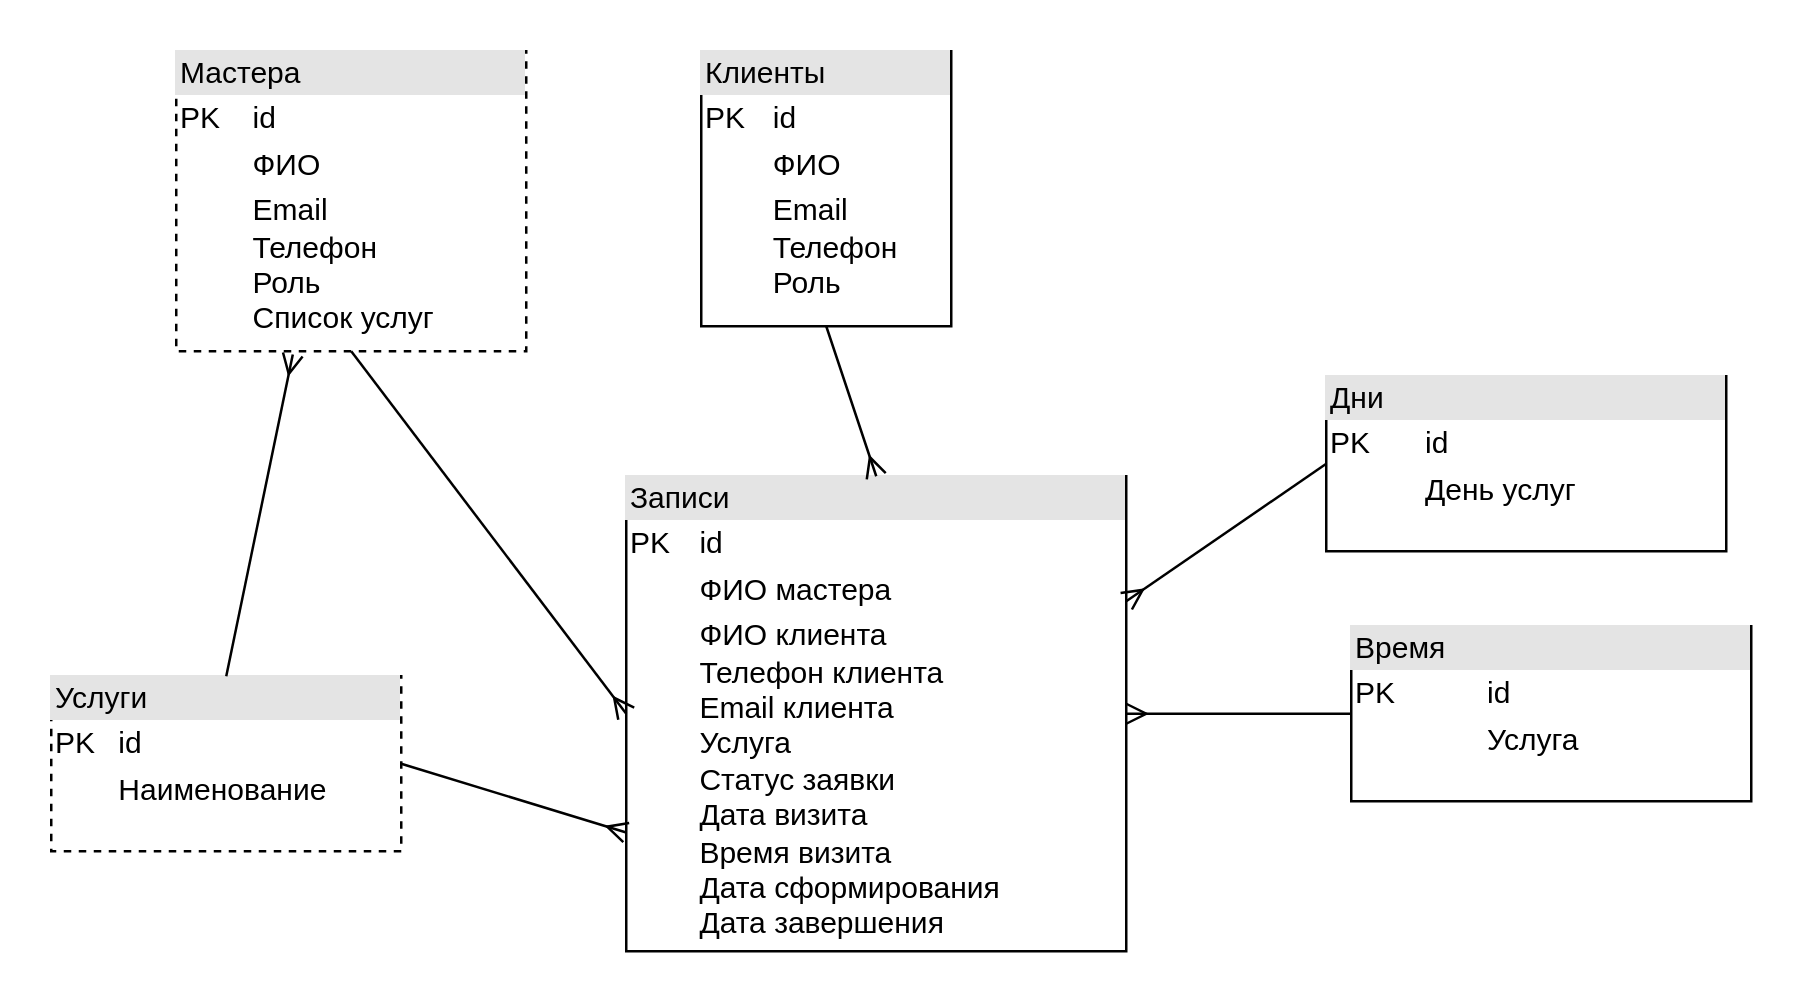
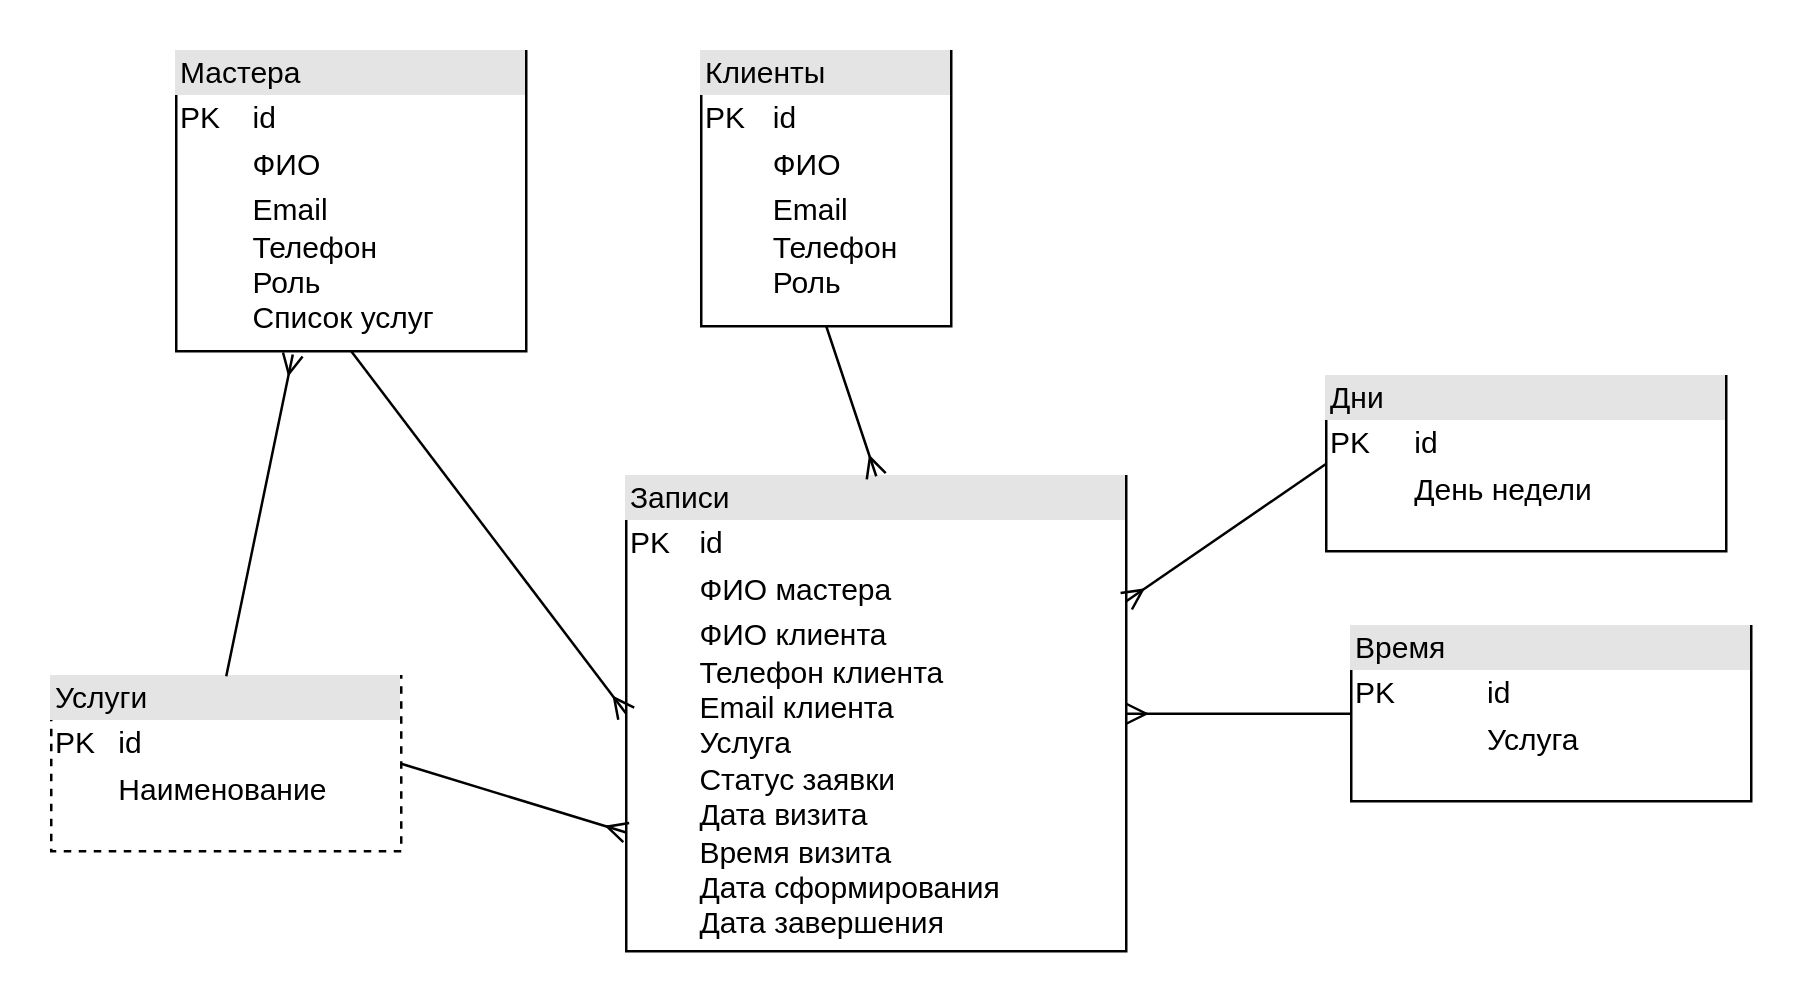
- <mxCell id="2" value="&lt;div style=&quot;box-sizing: border-box ; width: 100% ; background: #e4e4e4 ; padding: 2px&quot;&gt;Мастера&lt;/div&gt;&lt;table style=&quot;width: 100% ; font-size: 1em&quot; cellpadding=&quot;2&quot; cellspacing=&quot;0&quot;&gt;&lt;tbody&gt;&lt;tr&gt;&lt;td&gt;PK&lt;/td&gt;&lt;td&gt;id&lt;br&gt;&lt;/td&gt;&lt;/tr&gt;&lt;tr&gt;&lt;td&gt;&lt;br&gt;&lt;/td&gt;&lt;td&gt;ФИО&lt;/td&gt;&lt;/tr&gt;&lt;tr&gt;&lt;td&gt;&lt;/td&gt;&lt;td&gt;Email&lt;br&gt;Телефон&lt;br&gt;Роль&lt;br&gt;Список услуг&lt;/td&gt;&lt;/tr&gt;&lt;/tbody&gt;&lt;/table&gt;" style="verticalAlign=top;align=left;overflow=fill;html=1;dashed=1;" parent="1" vertex="1"><mxGeometry x="70" y="20" width="140" height="120" as="geometry" /></mxCell>
+ <mxCell id="2" value="&lt;div style=&quot;box-sizing: border-box ; width: 100% ; background: #e4e4e4 ; padding: 2px&quot;&gt;Мастера&lt;/div&gt;&lt;table style=&quot;width: 100% ; font-size: 1em&quot; cellpadding=&quot;2&quot; cellspacing=&quot;0&quot;&gt;&lt;tbody&gt;&lt;tr&gt;&lt;td&gt;PK&lt;/td&gt;&lt;td&gt;id&lt;br&gt;&lt;/td&gt;&lt;/tr&gt;&lt;tr&gt;&lt;td&gt;&lt;br&gt;&lt;/td&gt;&lt;td&gt;ФИО&lt;/td&gt;&lt;/tr&gt;&lt;tr&gt;&lt;td&gt;&lt;/td&gt;&lt;td&gt;Email&lt;br&gt;Телефон&lt;br&gt;Роль&lt;br&gt;Список услуг&lt;/td&gt;&lt;/tr&gt;&lt;/tbody&gt;&lt;/table&gt;" style="verticalAlign=top;align=left;overflow=fill;html=1;" parent="1" vertex="1"><mxGeometry x="70" y="20" width="140" height="120" as="geometry" /></mxCell>
- <mxCell id="5" value="&lt;div style=&quot;box-sizing: border-box ; width: 100% ; background: #e4e4e4 ; padding: 2px&quot;&gt;Дни&lt;/div&gt;&lt;table style=&quot;width: 100% ; font-size: 1em&quot; cellpadding=&quot;2&quot; cellspacing=&quot;0&quot;&gt;&lt;tbody&gt;&lt;tr&gt;&lt;td&gt;PK&lt;/td&gt;&lt;td&gt;id&lt;br&gt;&lt;/td&gt;&lt;/tr&gt;&lt;tr&gt;&lt;td&gt;&lt;br&gt;&lt;/td&gt;&lt;td&gt;День услуг&lt;/td&gt;&lt;/tr&gt;&lt;tr&gt;&lt;td&gt;&lt;/td&gt;&lt;td&gt;&lt;br&gt;&lt;/td&gt;&lt;/tr&gt;&lt;/tbody&gt;&lt;/table&gt;" style="verticalAlign=top;align=left;overflow=fill;html=1;" parent="1" vertex="1"><mxGeometry x="530" y="150" width="160" height="70" as="geometry" /></mxCell>
+ <mxCell id="5" value="&lt;div style=&quot;box-sizing: border-box ; width: 100% ; background: #e4e4e4 ; padding: 2px&quot;&gt;Дни&lt;/div&gt;&lt;table style=&quot;width: 100% ; font-size: 1em&quot; cellpadding=&quot;2&quot; cellspacing=&quot;0&quot;&gt;&lt;tbody&gt;&lt;tr&gt;&lt;td&gt;PK&lt;/td&gt;&lt;td&gt;id&lt;br&gt;&lt;/td&gt;&lt;/tr&gt;&lt;tr&gt;&lt;td&gt;&lt;br&gt;&lt;/td&gt;&lt;td&gt;День недели&lt;/td&gt;&lt;/tr&gt;&lt;tr&gt;&lt;td&gt;&lt;/td&gt;&lt;td&gt;&lt;br&gt;&lt;/td&gt;&lt;/tr&gt;&lt;/tbody&gt;&lt;/table&gt;" style="verticalAlign=top;align=left;overflow=fill;html=1;" parent="1" vertex="1"><mxGeometry x="530" y="150" width="160" height="70" as="geometry" /></mxCell>
